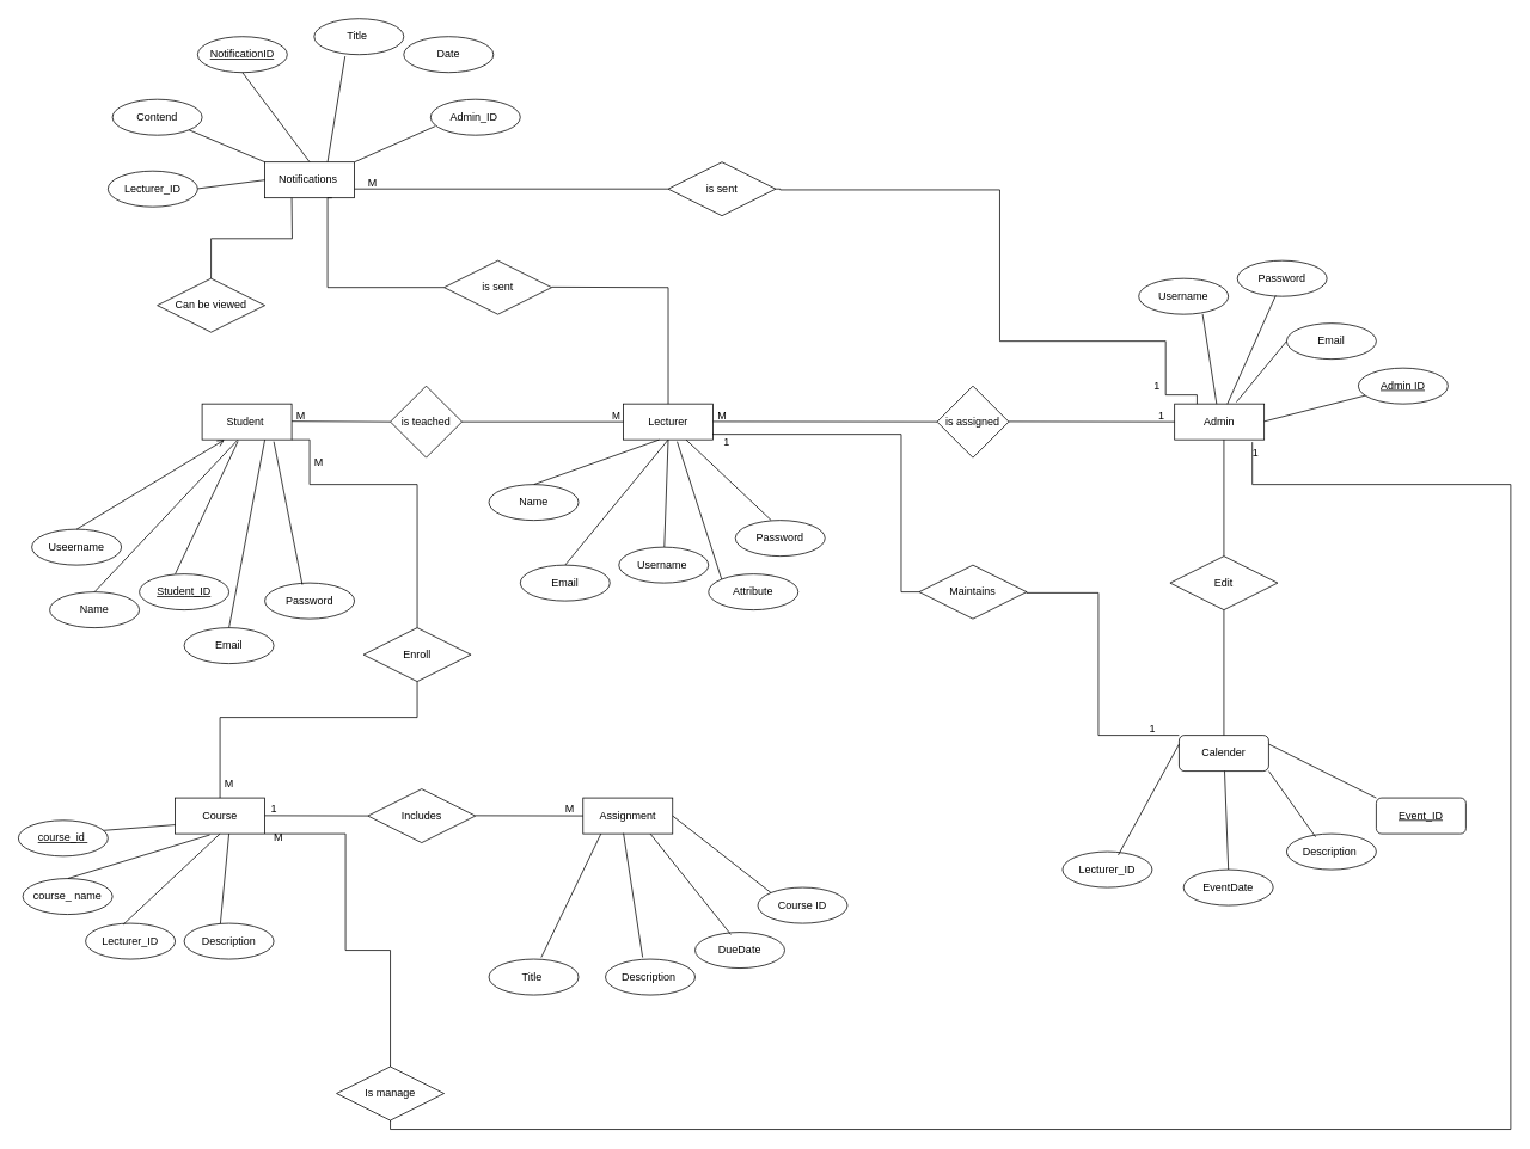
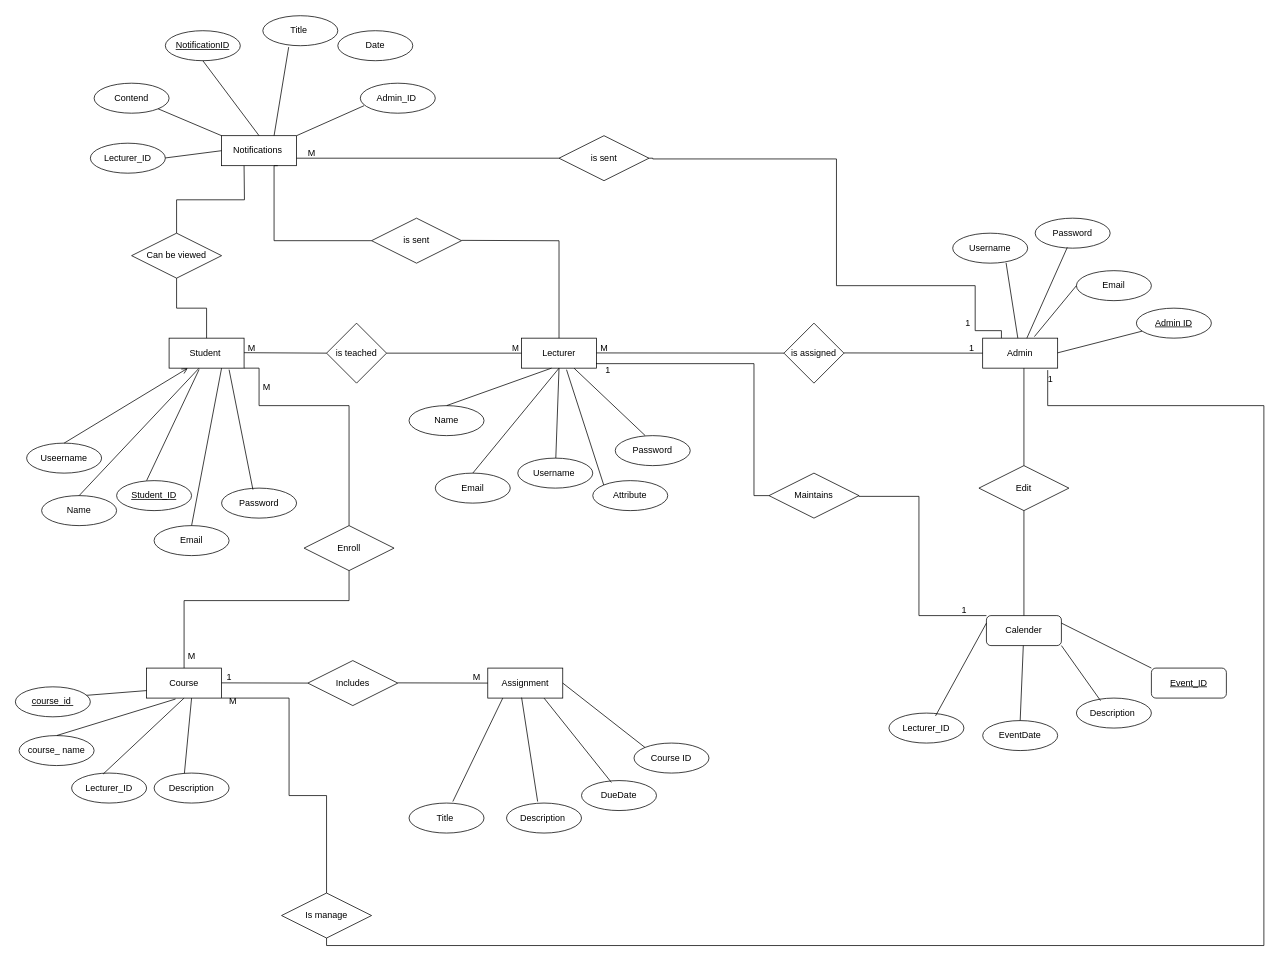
+ <mxCell id="106" value="" style="endArrow=none;html=1;rounded=0;exitX=0.5;exitY=0;exitDx=0;exitDy=0;entryX=0.5;entryY=1;entryDx=0;entryDy=0;edgeStyle=orthogonalEdgeStyle;" edge="1" parent="1" source="5" target="104"><mxGeometry relative="1" as="geometry"><mxPoint x="155" y="330" as="sourcePoint" /><mxPoint x="315" y="330" as="targetPoint" /></mxGeometry></mxCell>
- <mxCell id="63" value="EventDate" style="ellipse;whiteSpace=wrap;html=1;align=center;" vertex="1" parent="1"><mxGeometry x="1320" y="970" width="100" height="40" as="geometry" /></mxCell>
+ <mxCell id="63" value="EventDate" style="ellipse;whiteSpace=wrap;html=1;align=center;" vertex="1" parent="1"><mxGeometry x="1310" y="960" width="100" height="40" as="geometry" /></mxCell>
